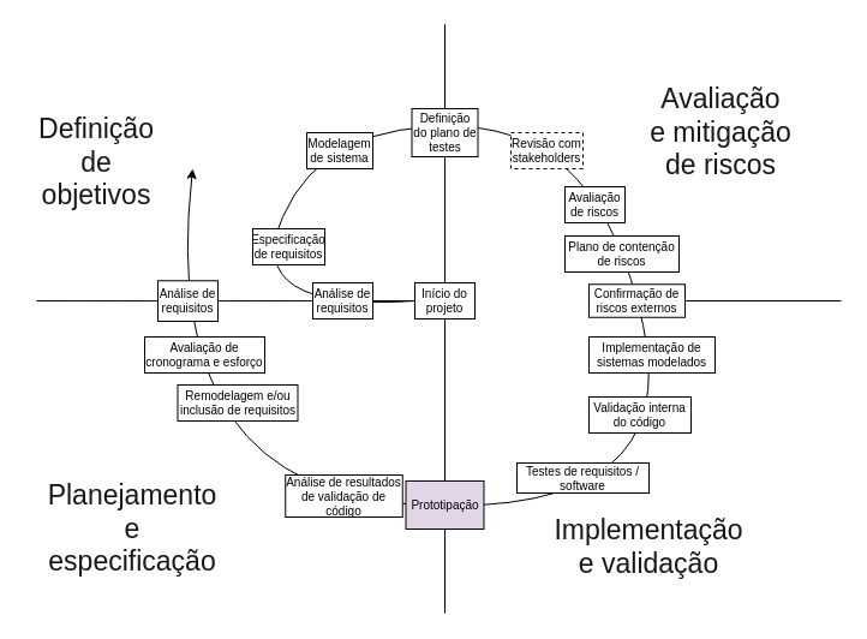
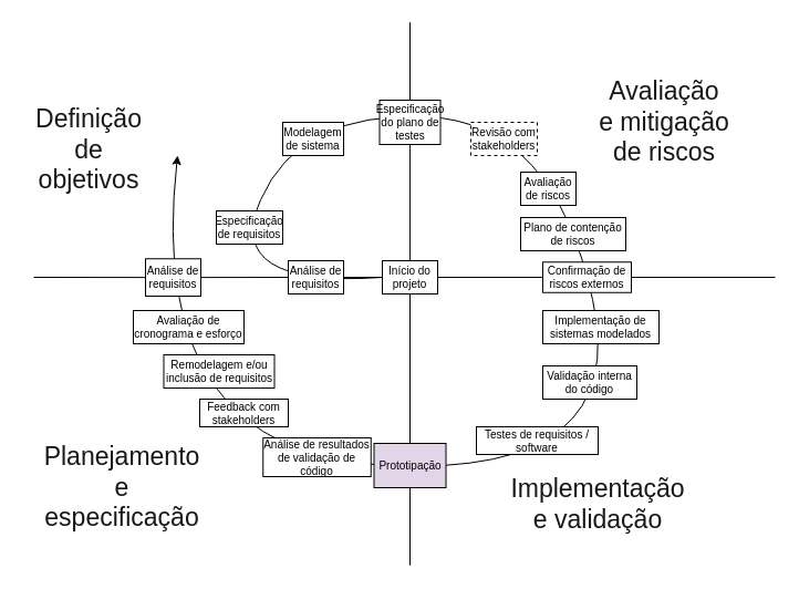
- <mxCell id="20" value="Definição do plano de testes" style="rounded=0;whiteSpace=wrap;html=1;fontSize=10;" vertex="1" parent="1"><mxGeometry x="342.5" y="90" width="55" height="40" as="geometry" /></mxCell>
+ <mxCell id="20" value="Especificação do plano de testes" style="rounded=0;whiteSpace=wrap;html=1;fontSize=10;" vertex="1" parent="1"><mxGeometry x="342.5" y="90" width="55" height="40" as="geometry" /></mxCell>
- <mxCell id="12" value="Especificação de requisitos" style="rounded=0;whiteSpace=wrap;html=1;fontSize=10;" vertex="1" parent="1"><mxGeometry x="210" y="190" width="60" height="30" as="geometry" /></mxCell>
+ <mxCell id="12" value="Especificação de requisitos" style="rounded=0;whiteSpace=wrap;html=1;fontSize=10;" vertex="1" parent="1"><mxGeometry x="195" y="190" width="60" height="30" as="geometry" /></mxCell>
+ <mxCell id="13" value="" style="endArrow=none;html=1;rounded=0;fontSize=10;strokeColor=#000000;" edge="1" parent="1" source="31" target="15"><mxGeometry width="50" height="50" relative="1" as="geometry"><mxPoint x="300" y="250" as="sourcePoint" /><mxPoint x="890" y="250" as="targetPoint" /></mxGeometry></mxCell>
+ <mxCell id="24" value="Feedback com stakeholders" style="rounded=0;whiteSpace=wrap;html=1;fontSize=10;" vertex="1" parent="1"><mxGeometry x="180" y="360" width="80" height="25" as="geometry" /></mxCell>
